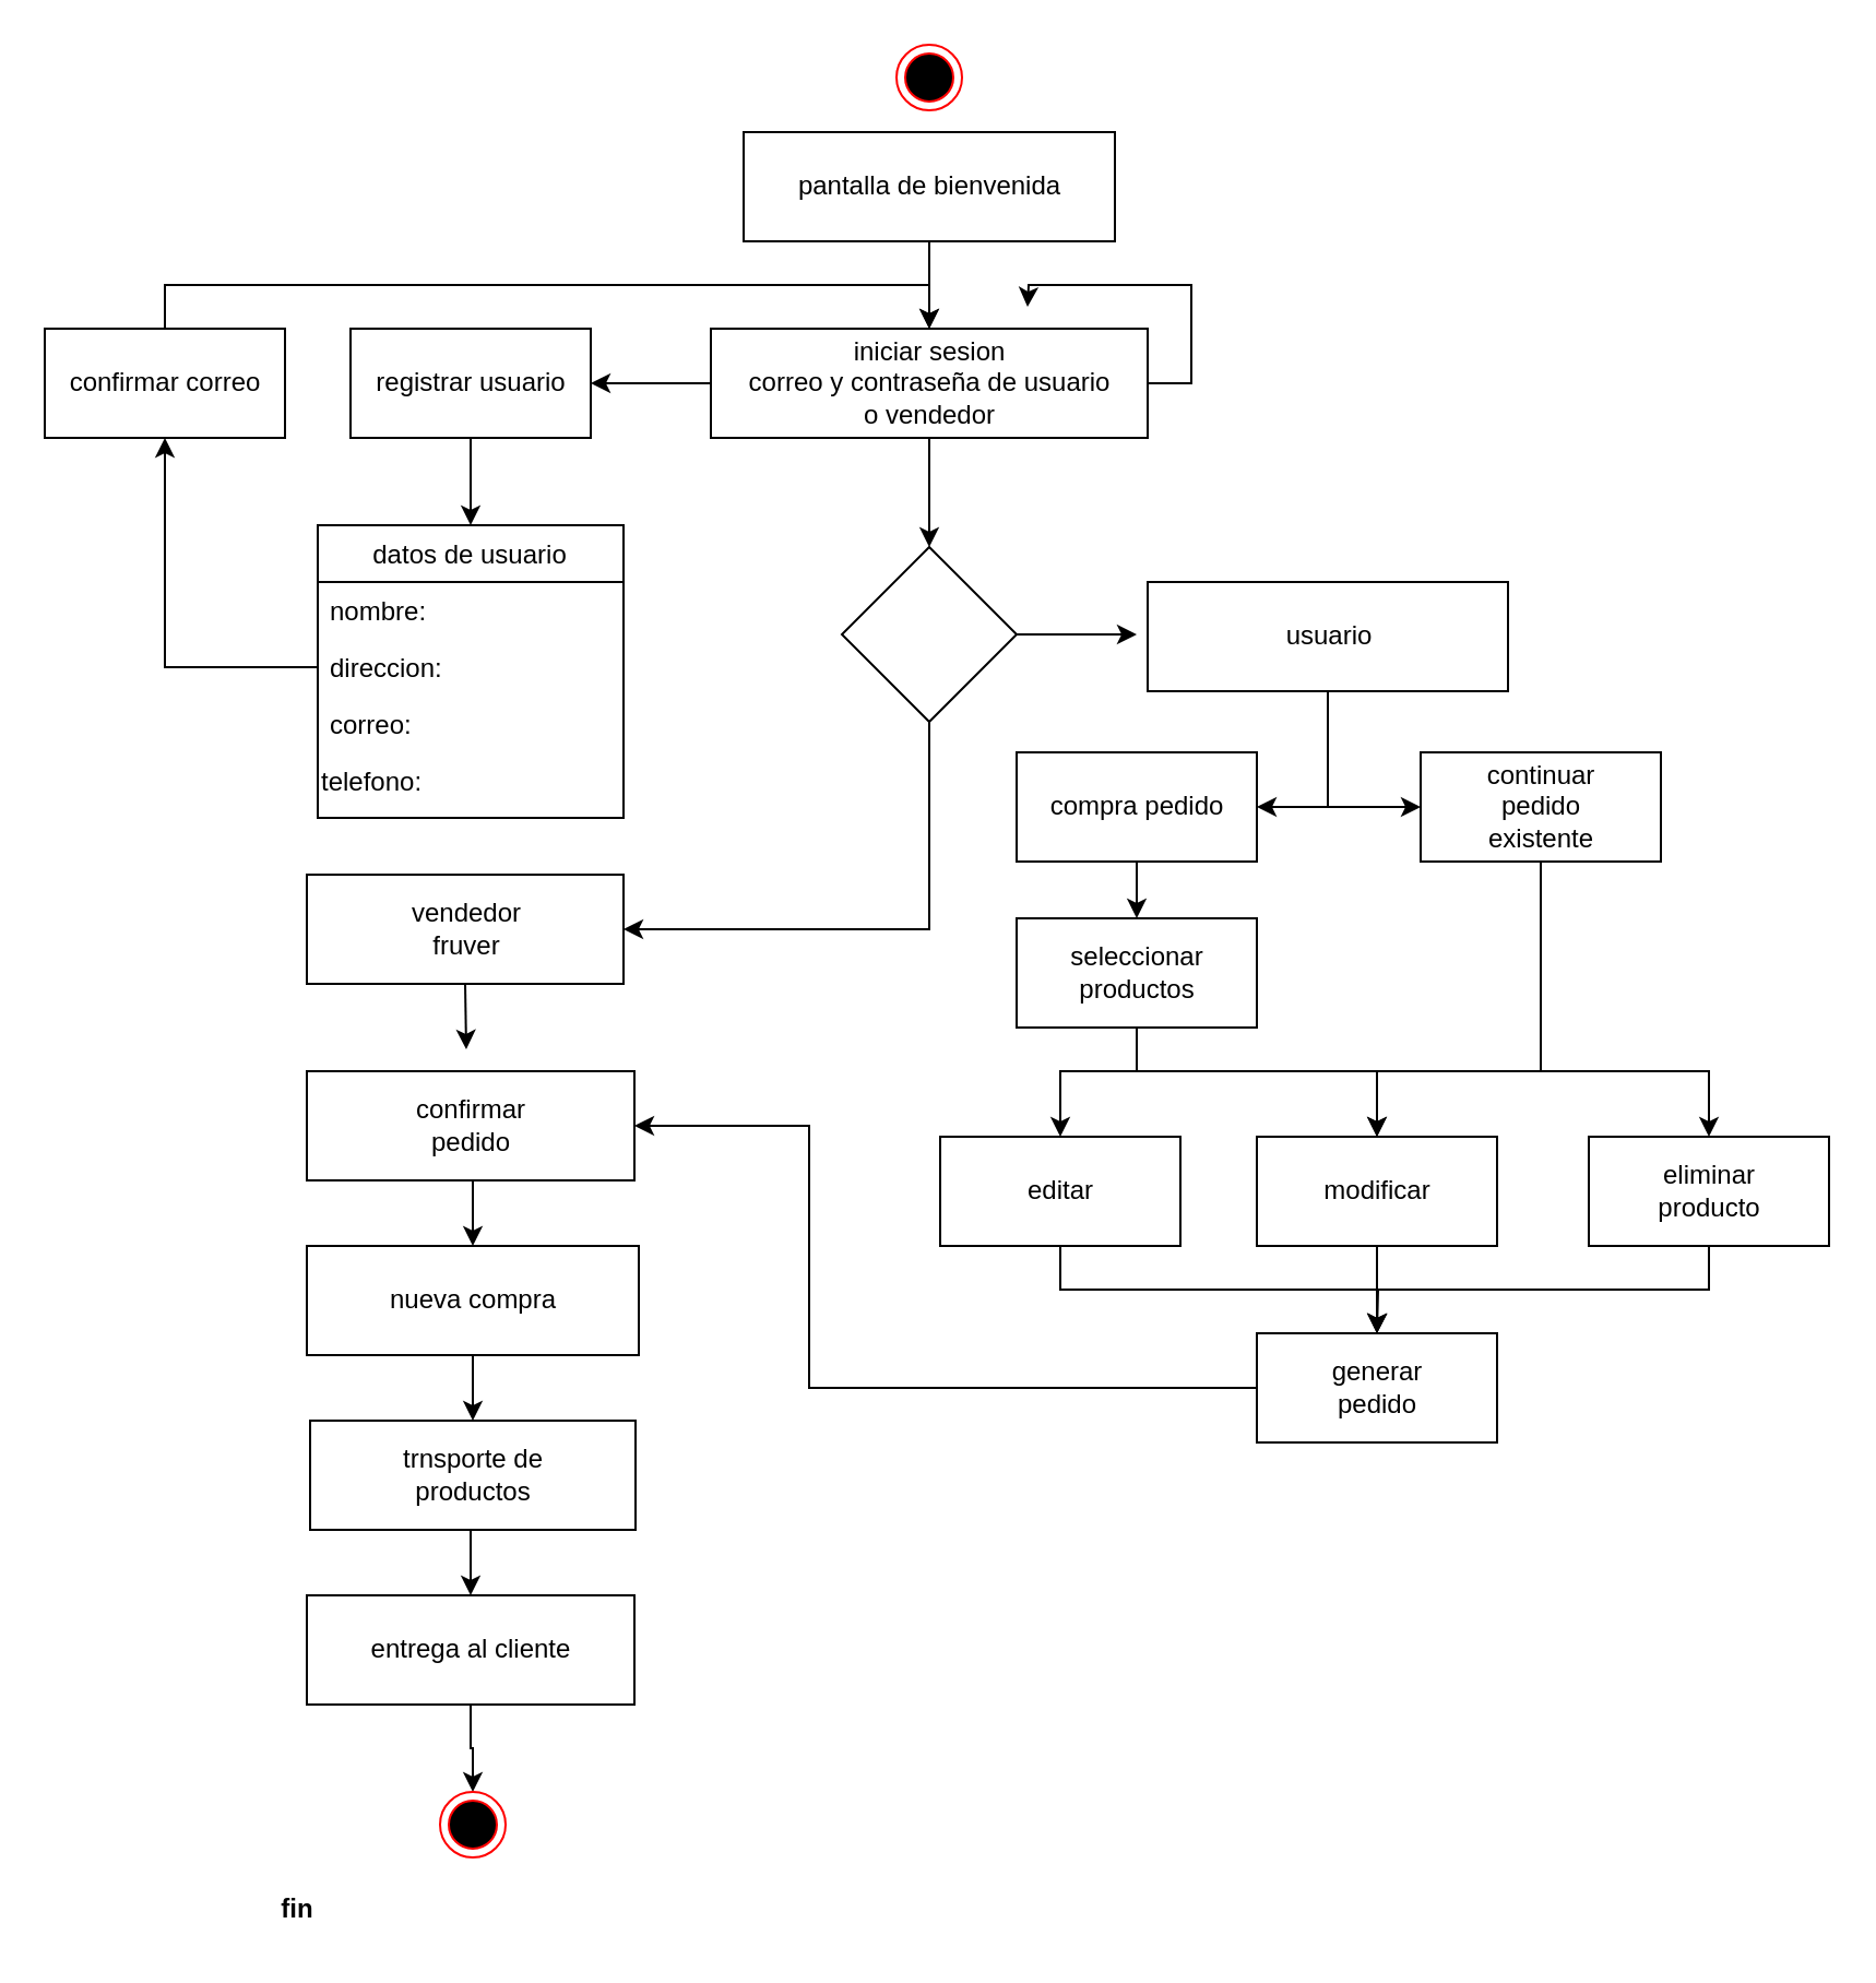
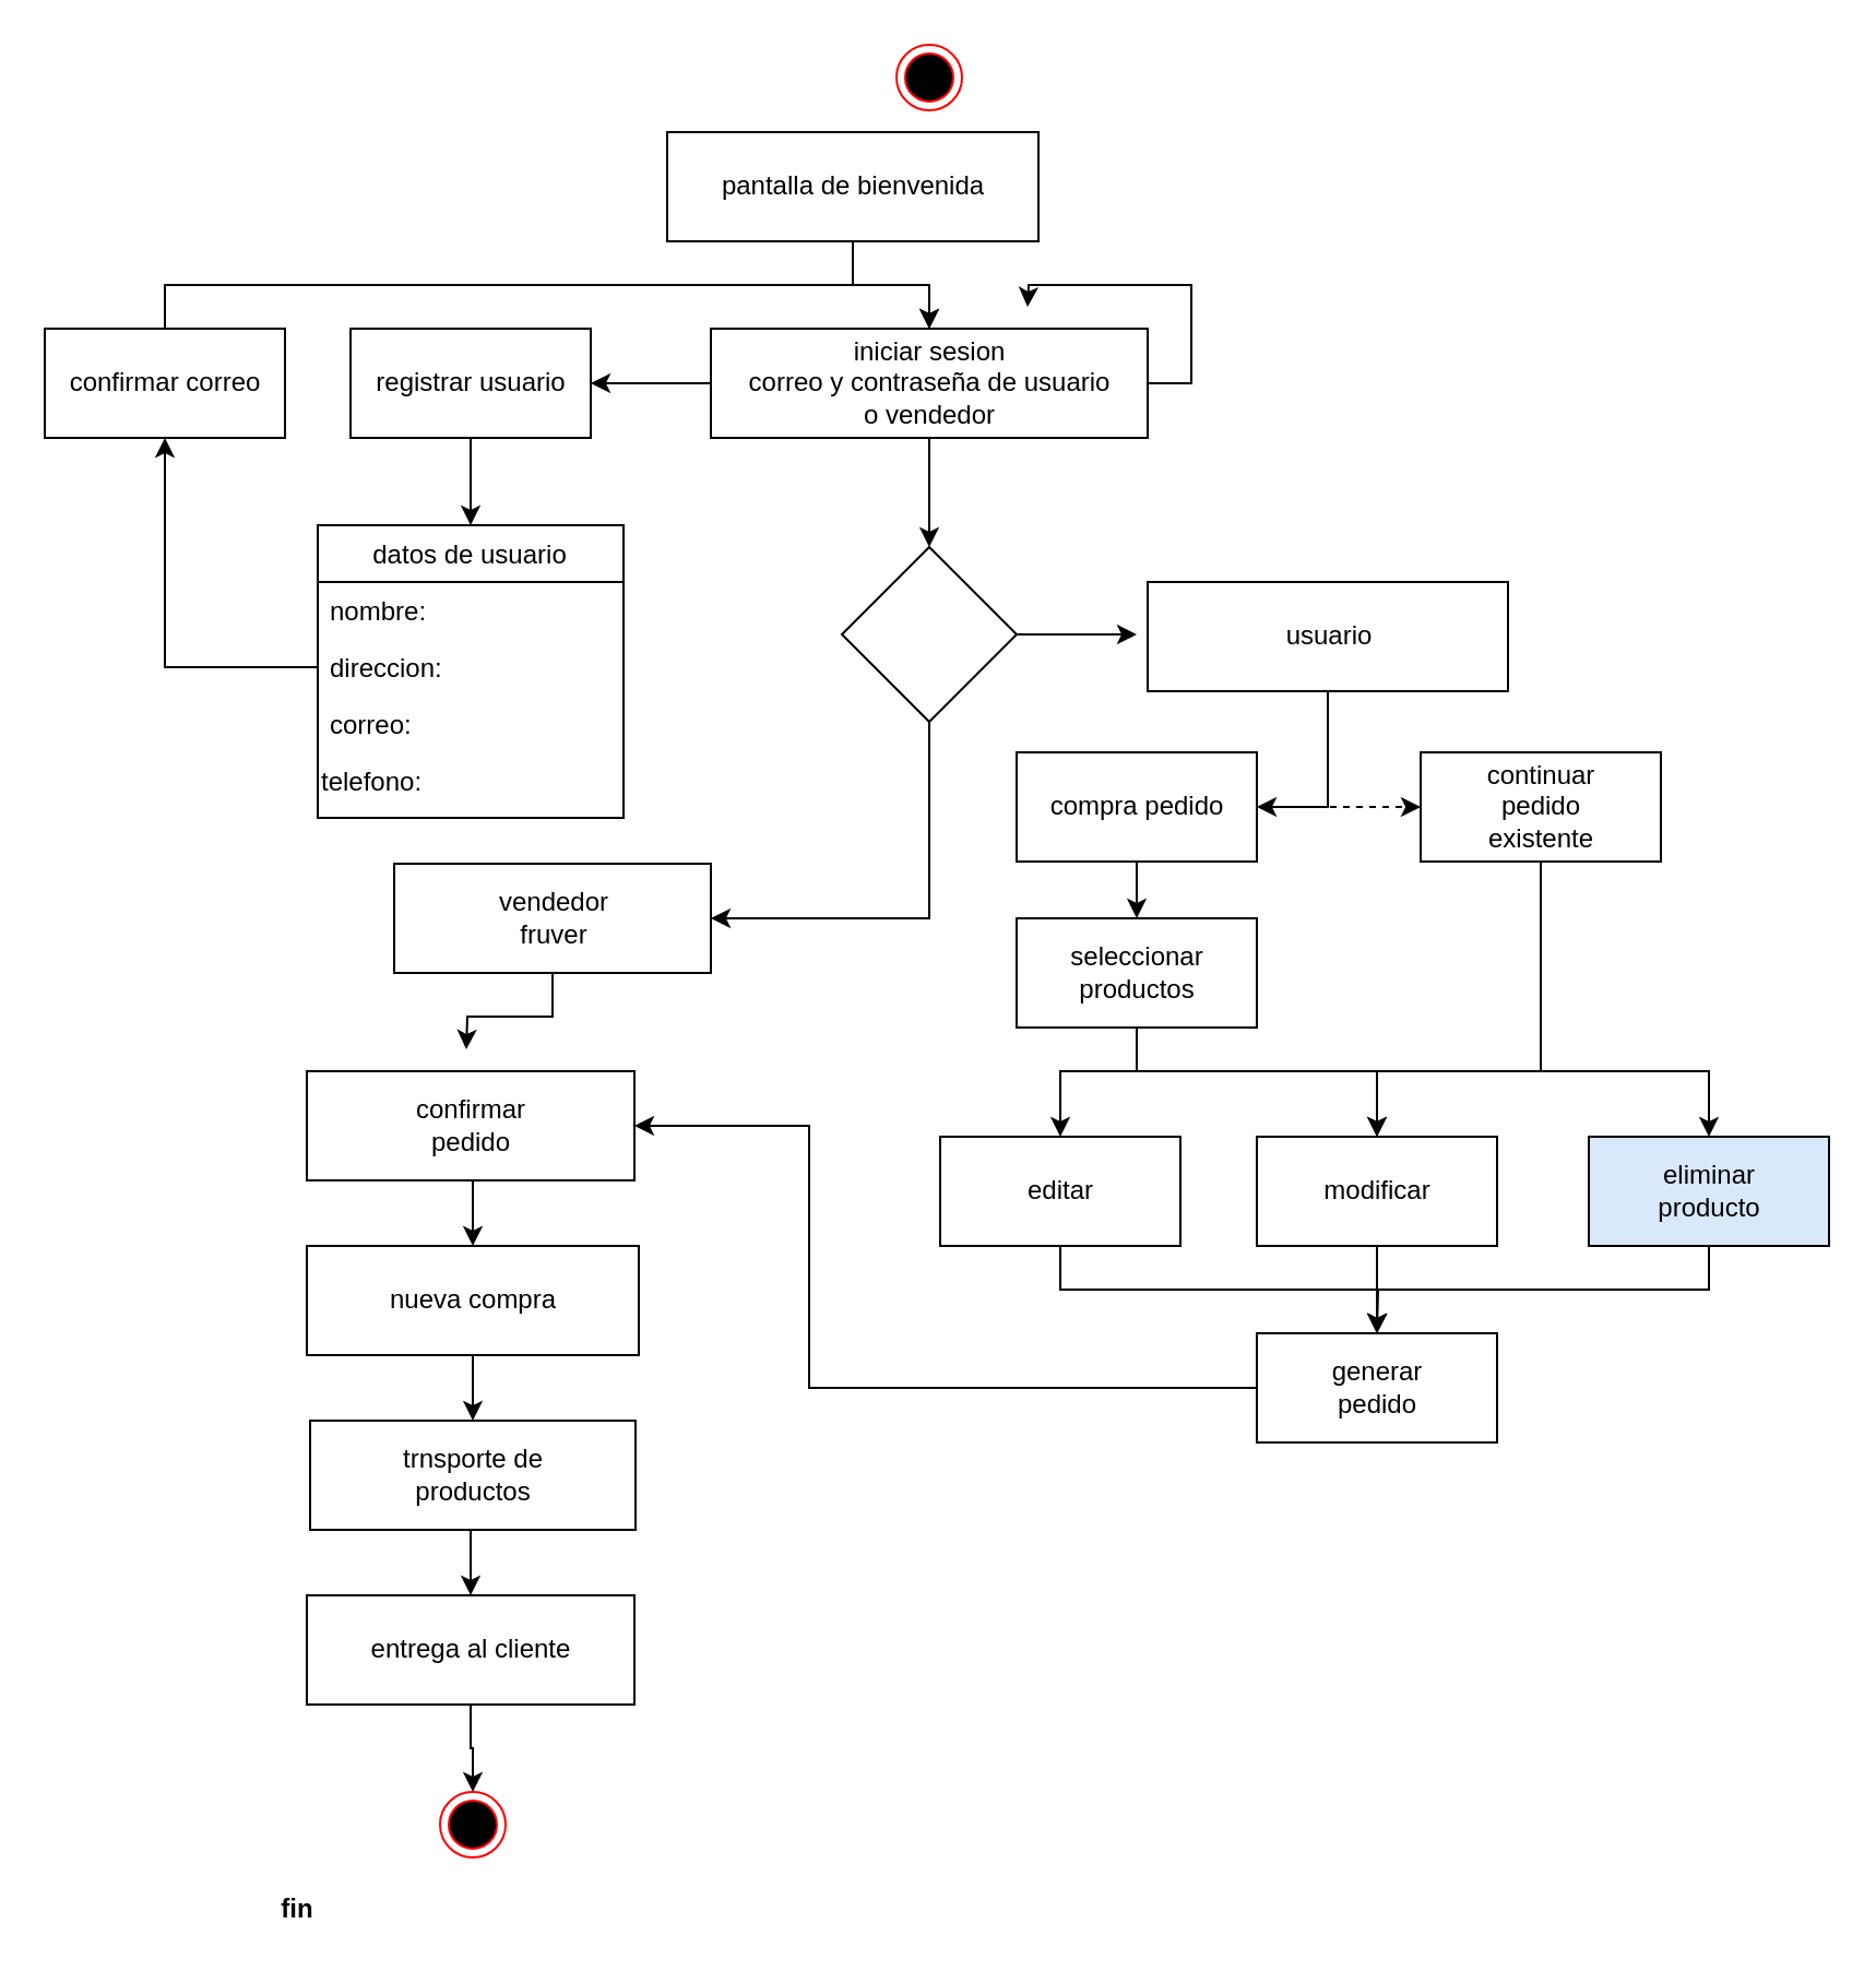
- <mxCell id="4" value="pantalla de bienvenida" style="html=1;" vertex="1" parent="1"><mxGeometry x="340" y="60" width="170" height="50" as="geometry" /></mxCell>
+ <mxCell id="4" value="pantalla de bienvenida" style="html=1;" vertex="1" parent="1"><mxGeometry x="305" y="60" width="170" height="50" as="geometry" /></mxCell>
- <mxCell id="25" style="edgeStyle=orthogonalEdgeStyle;rounded=0;orthogonalLoop=1;jettySize=auto;html=1;exitX=0.5;exitY=1;exitDx=0;exitDy=0;entryX=0;entryY=0.5;entryDx=0;entryDy=0;" edge="1" parent="1" source="26" target="31"><mxGeometry relative="1" as="geometry" /></mxCell>
+ <mxCell id="25" style="edgeStyle=orthogonalEdgeStyle;rounded=0;orthogonalLoop=1;jettySize=auto;html=1;exitX=0.5;exitY=1;exitDx=0;exitDy=0;entryX=0;entryY=0.5;entryDx=0;entryDy=0;dashed=1;" edge="1" parent="1" source="26" target="31"><mxGeometry relative="1" as="geometry" /></mxCell>
- <mxCell id="23" value="&lt;div&gt;vendedor&lt;/div&gt;&lt;div&gt;fruver&lt;br&gt;&lt;/div&gt;" style="html=1;" vertex="1" parent="1"><mxGeometry x="140" y="400" width="145" height="50" as="geometry" /></mxCell>
+ <mxCell id="23" value="&lt;div&gt;vendedor&lt;/div&gt;&lt;div&gt;fruver&lt;br&gt;&lt;/div&gt;" style="html=1;" vertex="1" parent="1"><mxGeometry x="180" y="395" width="145" height="50" as="geometry" /></mxCell>
- <mxCell id="38" value="&lt;div&gt;eliminar &lt;br&gt;&lt;/div&gt;&lt;div&gt;producto&lt;/div&gt;" style="html=1;" vertex="1" parent="1"><mxGeometry x="727" y="520" width="110" height="50" as="geometry" /></mxCell>
+ <mxCell id="38" value="&lt;div&gt;eliminar &lt;br&gt;&lt;/div&gt;&lt;div&gt;producto&lt;/div&gt;" style="html=1;fillColor=#dae8fc;" vertex="1" parent="1"><mxGeometry x="727" y="520" width="110" height="50" as="geometry" /></mxCell>
